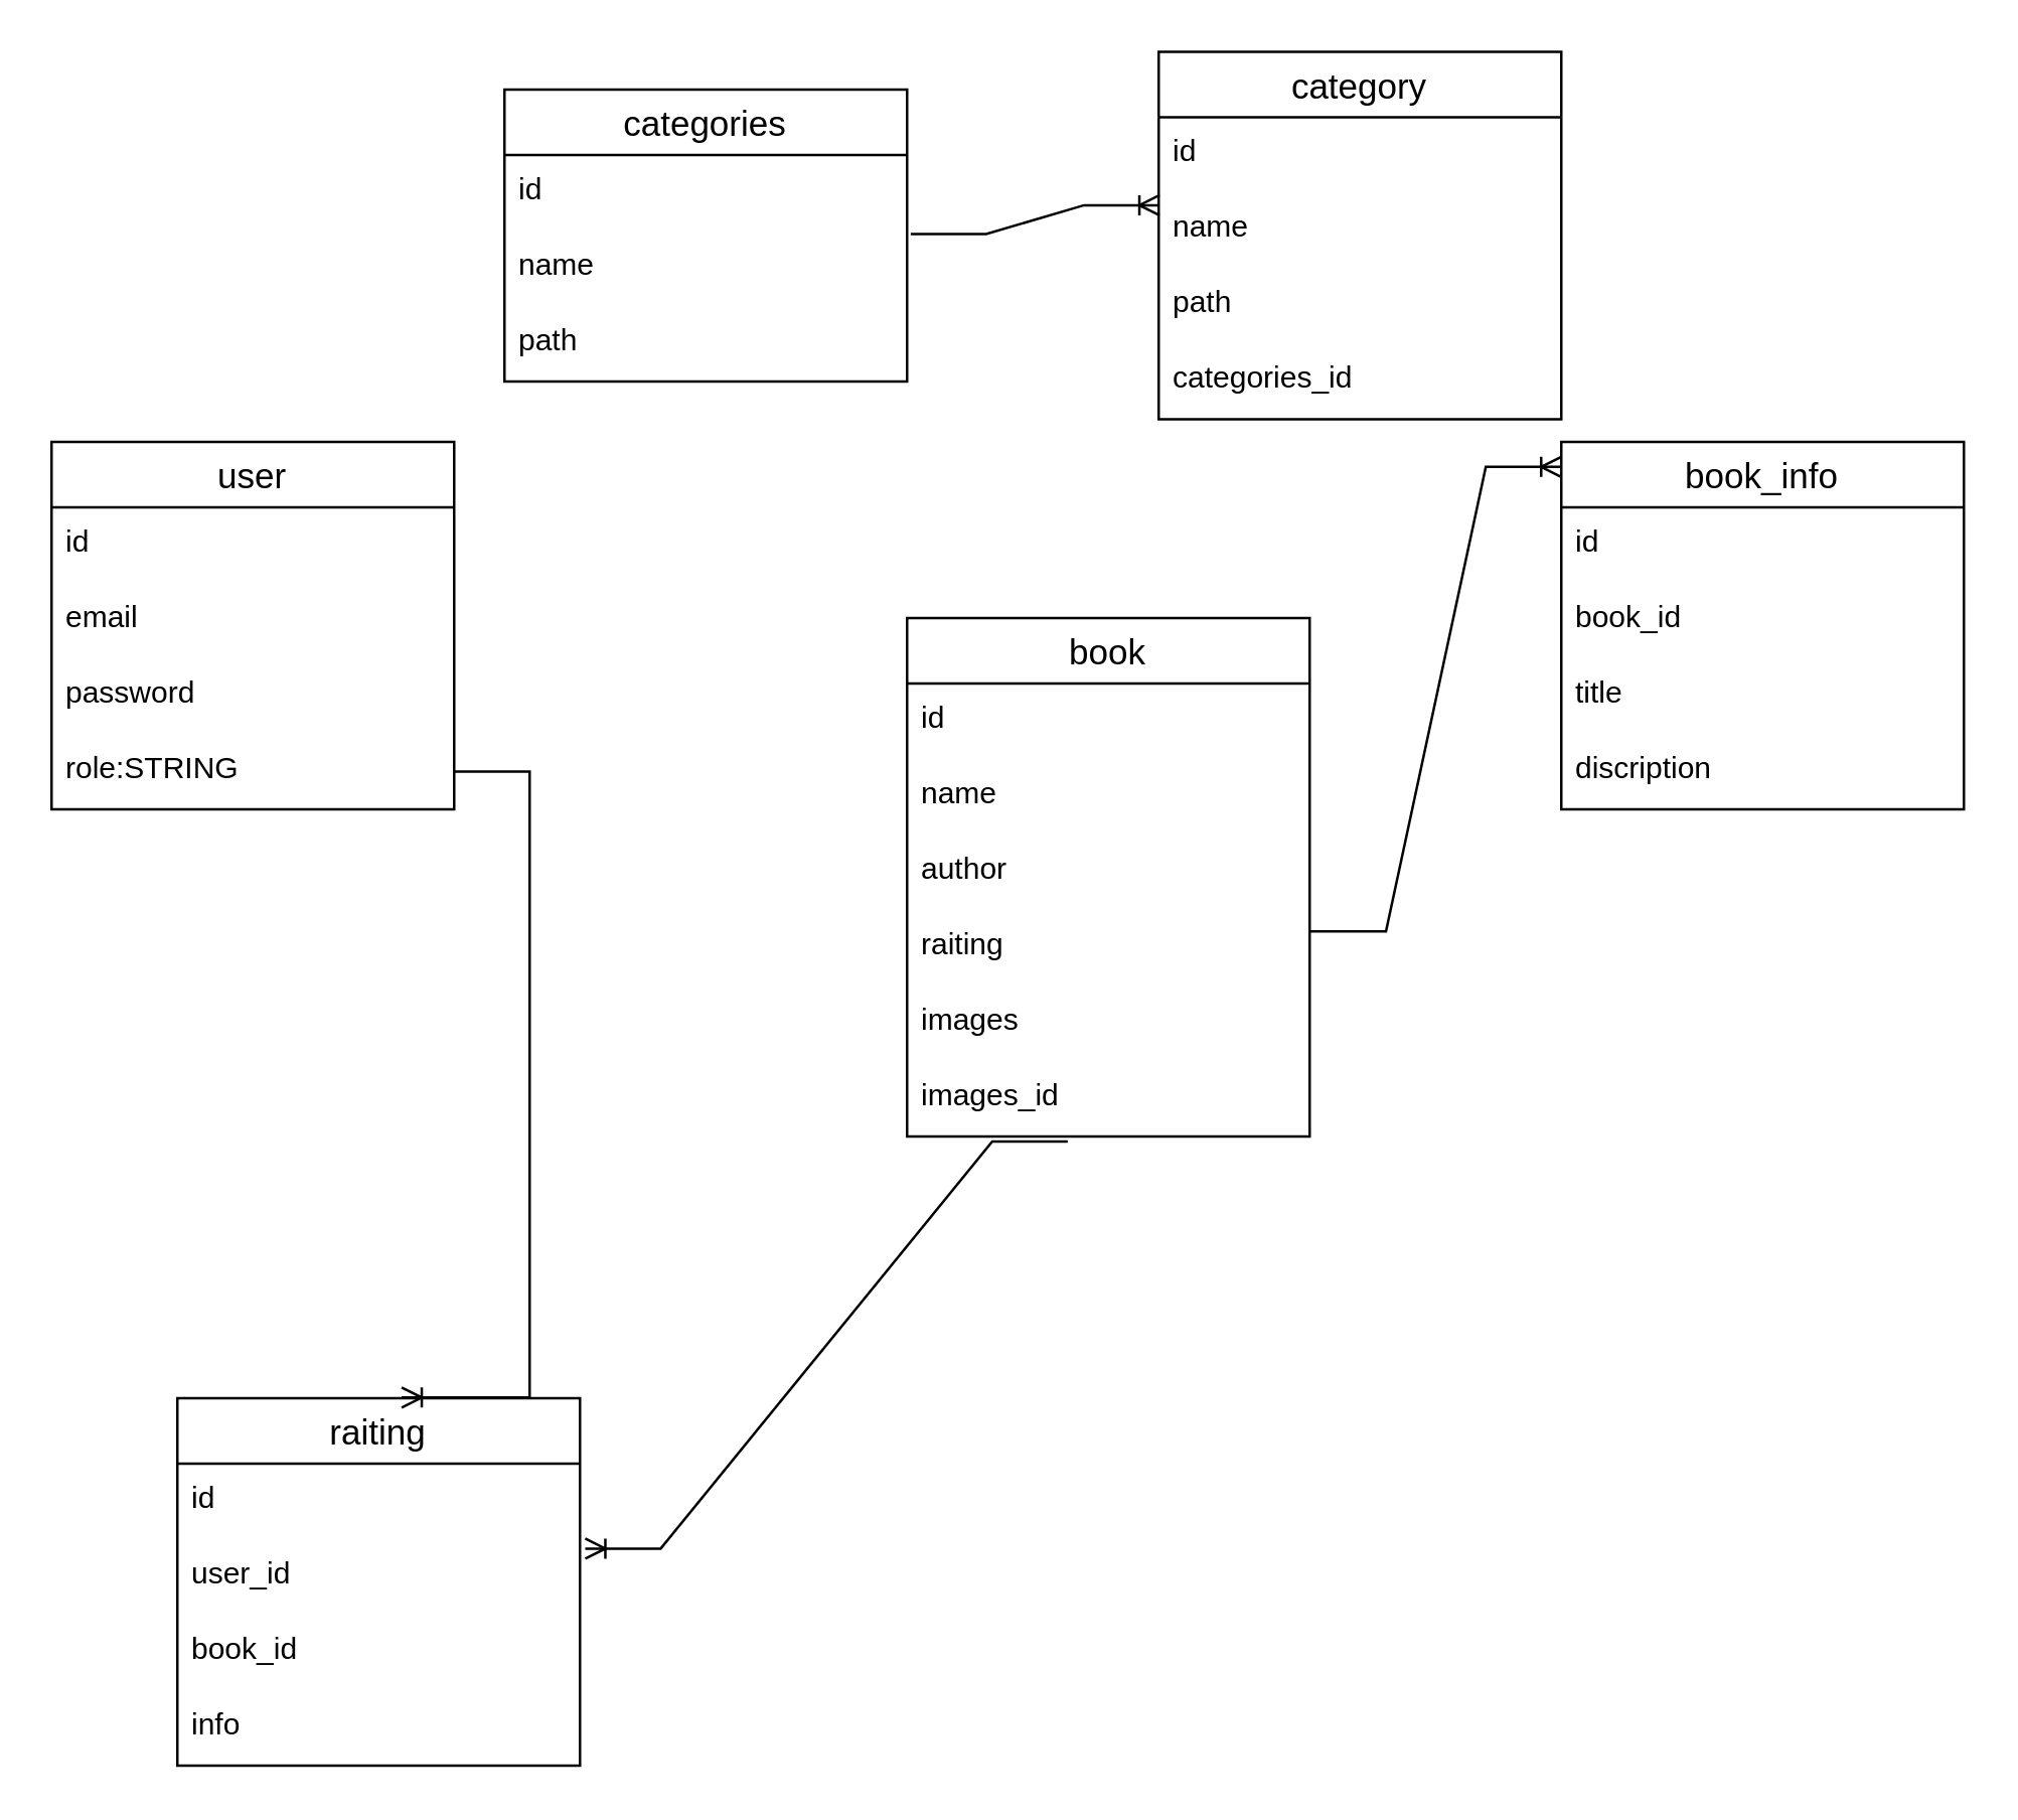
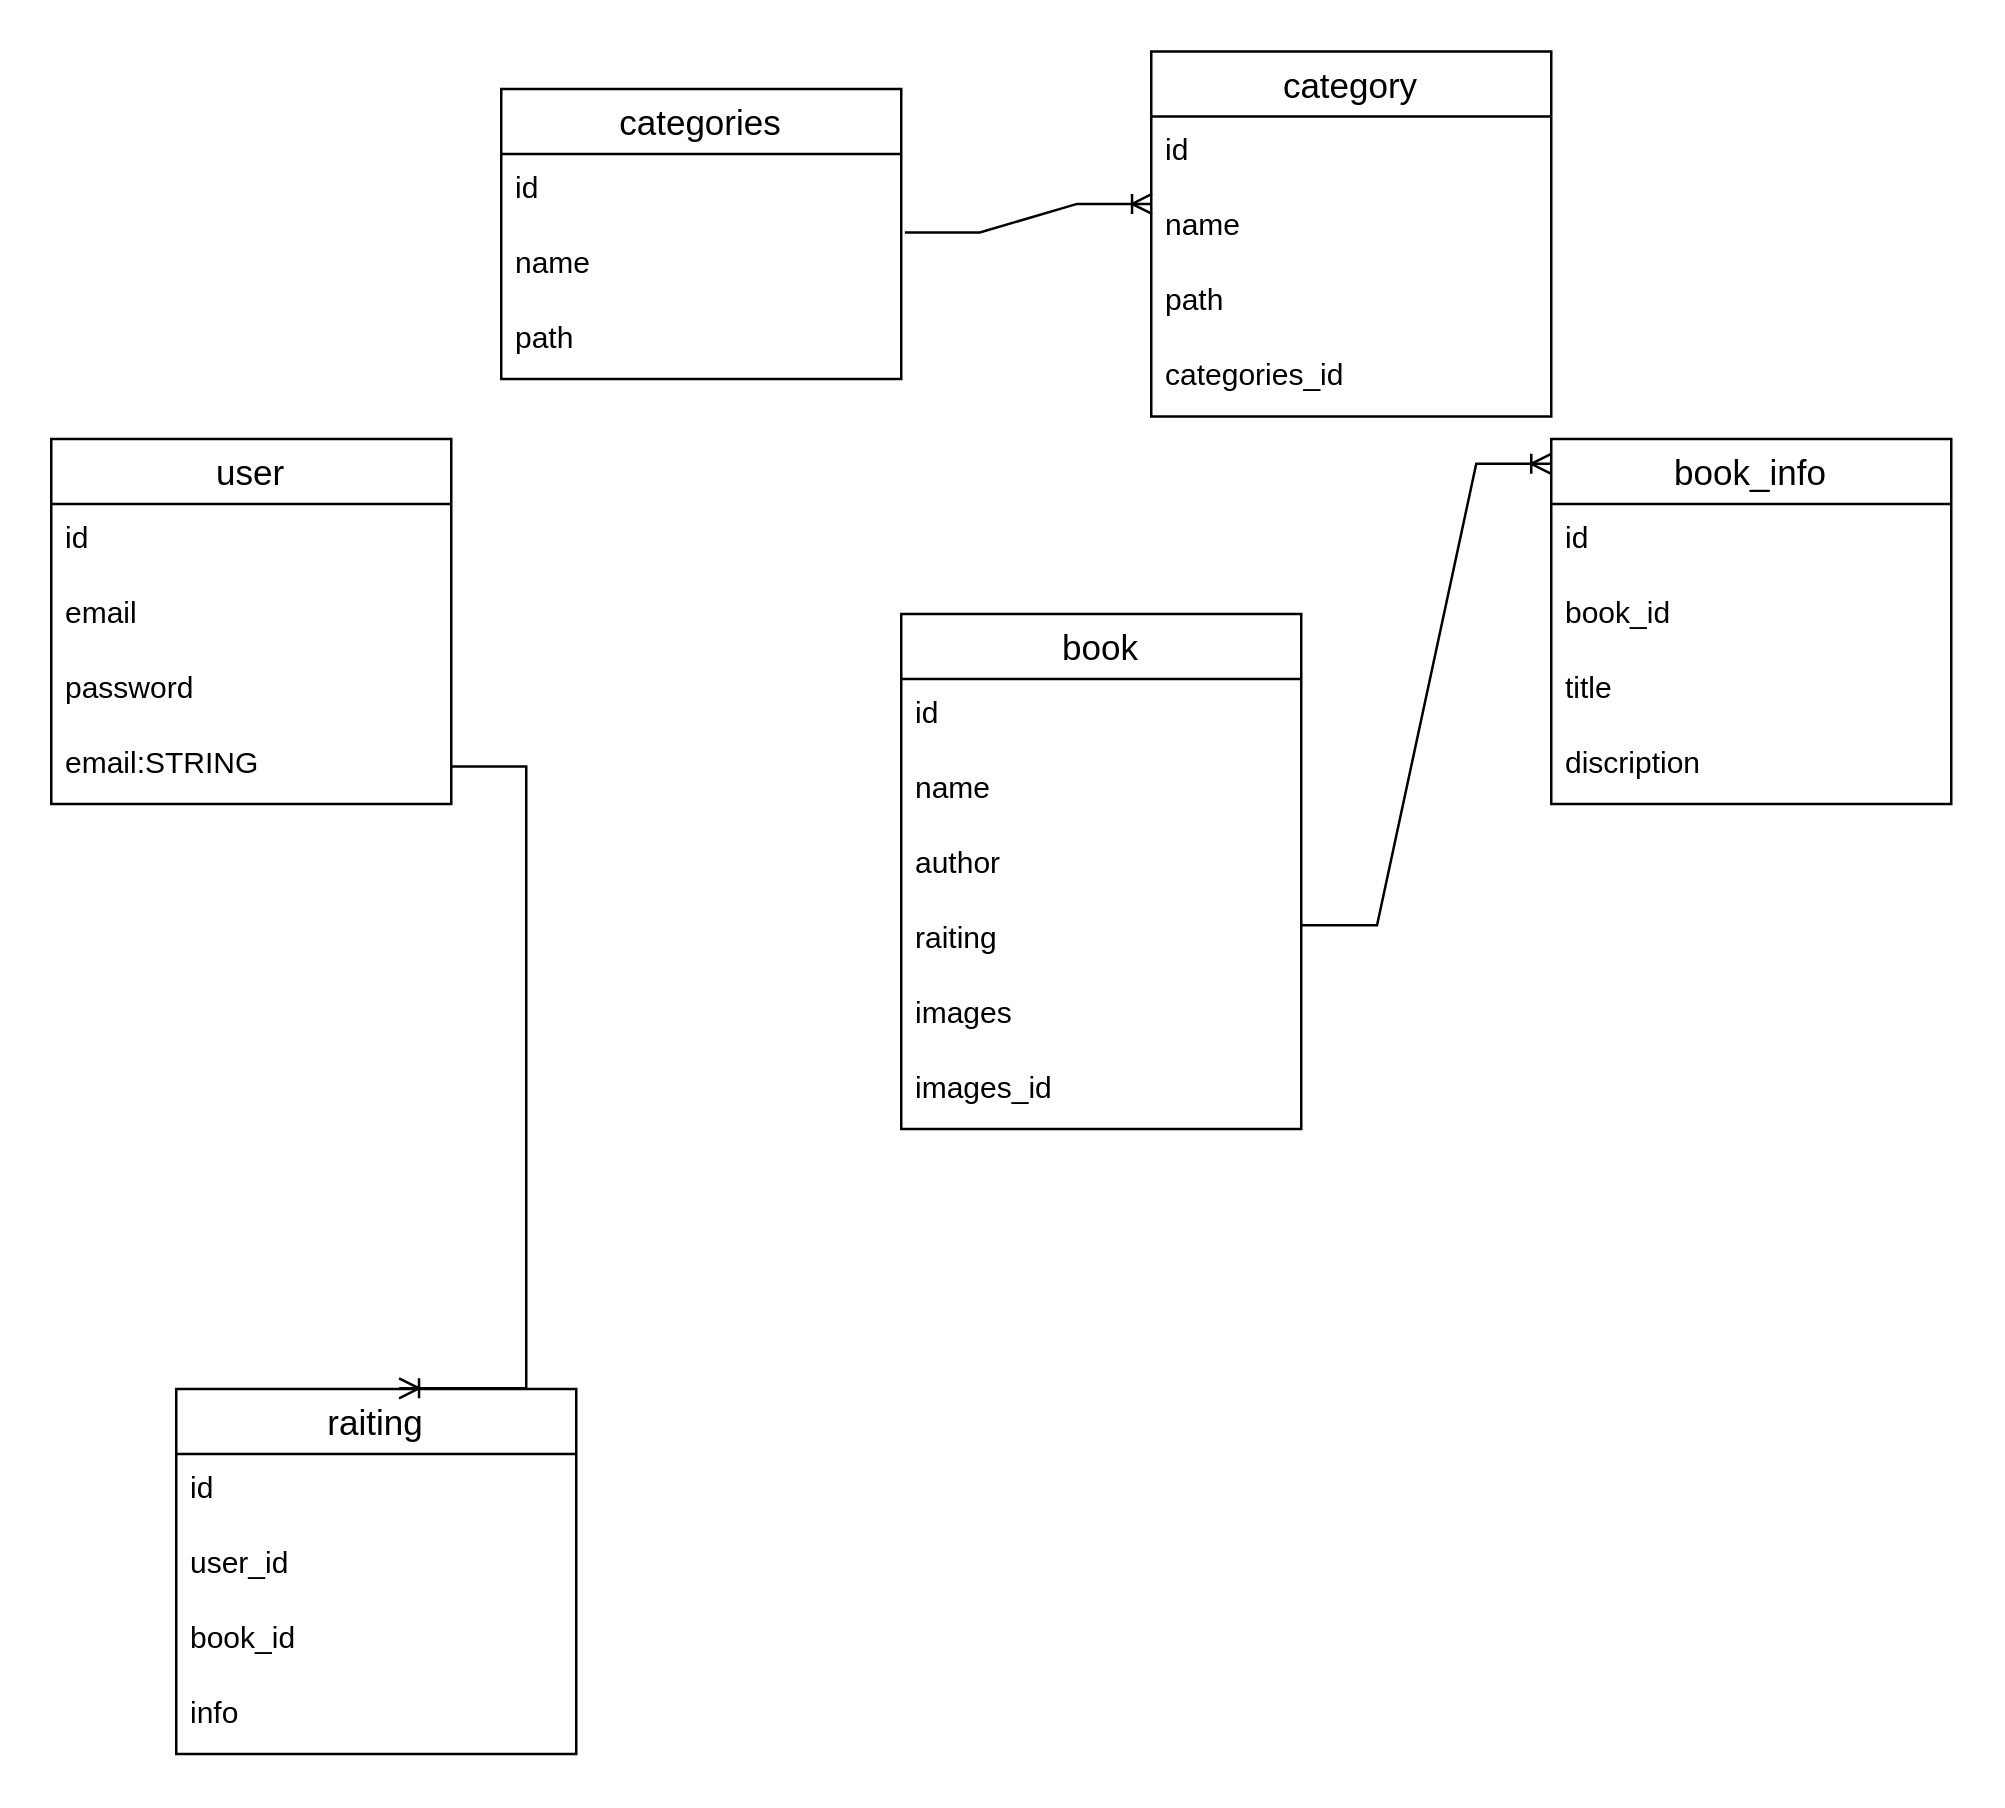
- <mxCell id="6" value="role:STRING" style="text;strokeColor=none;fillColor=none;spacingLeft=4;spacingRight=4;overflow=hidden;rotatable=0;points=[[0,0.5],[1,0.5]];portConstraint=eastwest;fontSize=12;" parent="2" vertex="1"><mxGeometry y="116" width="160" height="30" as="geometry" /></mxCell>
+ <mxCell id="6" value="email:STRING" style="text;strokeColor=none;fillColor=none;spacingLeft=4;spacingRight=4;overflow=hidden;rotatable=0;points=[[0,0.5],[1,0.5]];portConstraint=eastwest;fontSize=12;" parent="2" vertex="1"><mxGeometry y="116" width="160" height="30" as="geometry" /></mxCell>
- <mxCell id="36" value="" style="edgeStyle=entityRelationEdgeStyle;fontSize=12;html=1;endArrow=ERoneToMany;rounded=0;exitX=0.399;exitY=1.067;exitDx=0;exitDy=0;exitPerimeter=0;entryX=1.013;entryY=0.125;entryDx=0;entryDy=0;entryPerimeter=0;" edge="1" parent="1" source="13" target="26"><mxGeometry width="100" height="100" relative="1" as="geometry"><mxPoint x="240" y="565" as="sourcePoint" /><mxPoint x="340" y="465" as="targetPoint" /></mxGeometry></mxCell>
